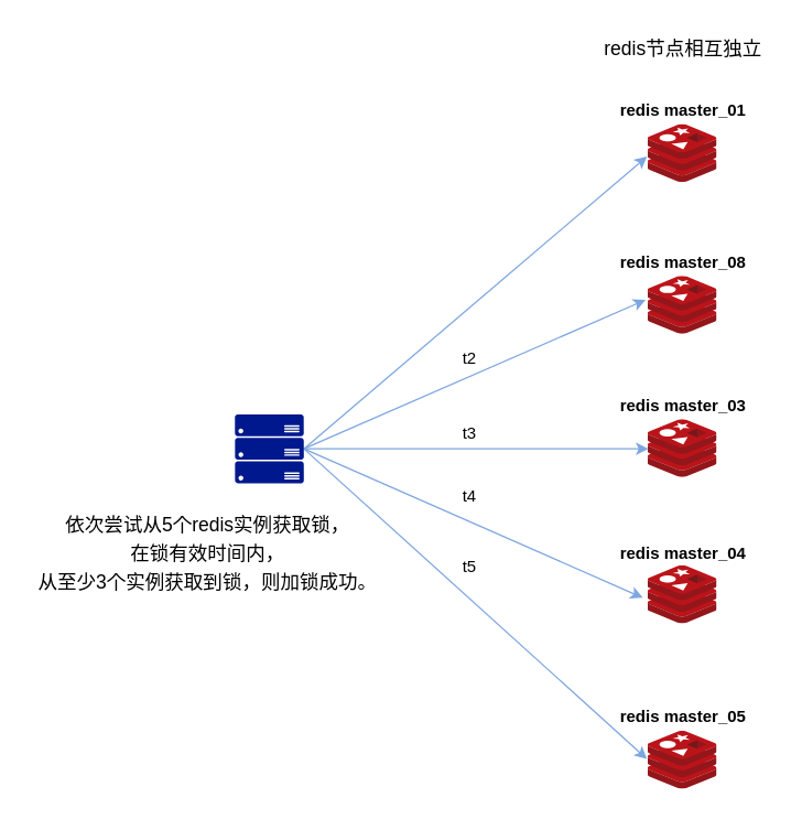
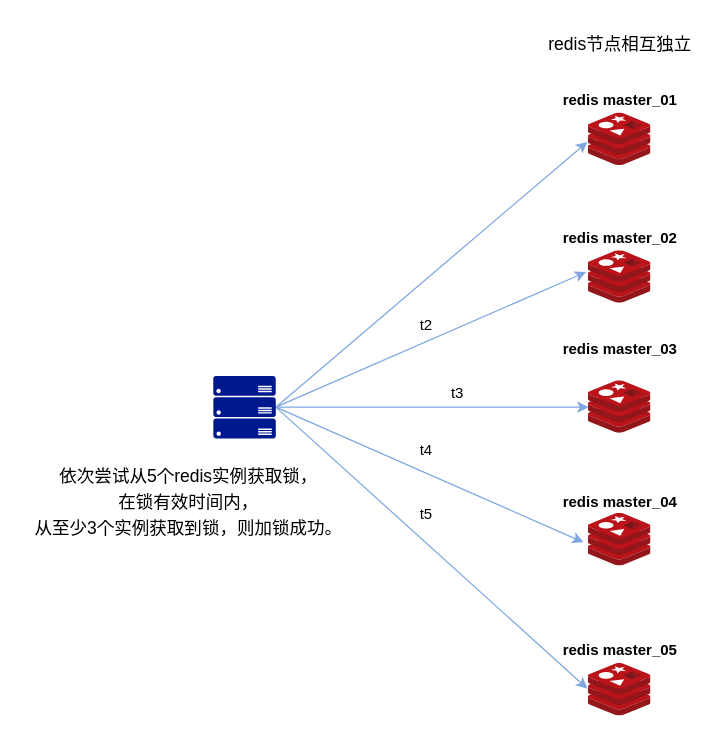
- <mxCell id="15" value="redis master_08" style="text;html=1;resizable=0;autosize=1;align=center;verticalAlign=middle;points=[];fillColor=none;strokeColor=none;rounded=0;fontStyle=1" parent="1" vertex="1"><mxGeometry x="440" y="180" width="110" height="20" as="geometry" /></mxCell>
+ <mxCell id="15" value="redis master_02" style="text;html=1;resizable=0;autosize=1;align=center;verticalAlign=middle;points=[];fillColor=none;strokeColor=none;rounded=0;fontStyle=1" parent="1" vertex="1"><mxGeometry x="440" y="180" width="110" height="20" as="geometry" /></mxCell>
- <mxCell id="16" value="redis master_03" style="text;html=1;resizable=0;autosize=1;align=center;verticalAlign=middle;points=[];fillColor=none;strokeColor=none;rounded=0;fontStyle=1" parent="1" vertex="1"><mxGeometry x="440" y="284" width="110" height="20" as="geometry" /></mxCell>
+ <mxCell id="16" value="redis master_03" style="text;html=1;resizable=0;autosize=1;align=center;verticalAlign=middle;points=[];fillColor=none;strokeColor=none;rounded=0;fontStyle=1" parent="1" vertex="1"><mxGeometry x="440" y="269" width="110" height="20" as="geometry" /></mxCell>
- <mxCell id="20" value="t3" style="text;html=1;resizable=0;autosize=1;align=center;verticalAlign=middle;points=[];fillColor=none;strokeColor=none;rounded=0;" parent="1" vertex="1"><mxGeometry x="325" y="304" width="30" height="20" as="geometry" /></mxCell>
+ <mxCell id="20" value="t3" style="text;html=1;resizable=0;autosize=1;align=center;verticalAlign=middle;points=[];fillColor=none;strokeColor=none;rounded=0;" parent="1" vertex="1"><mxGeometry x="350" y="304" width="30" height="20" as="geometry" /></mxCell>
